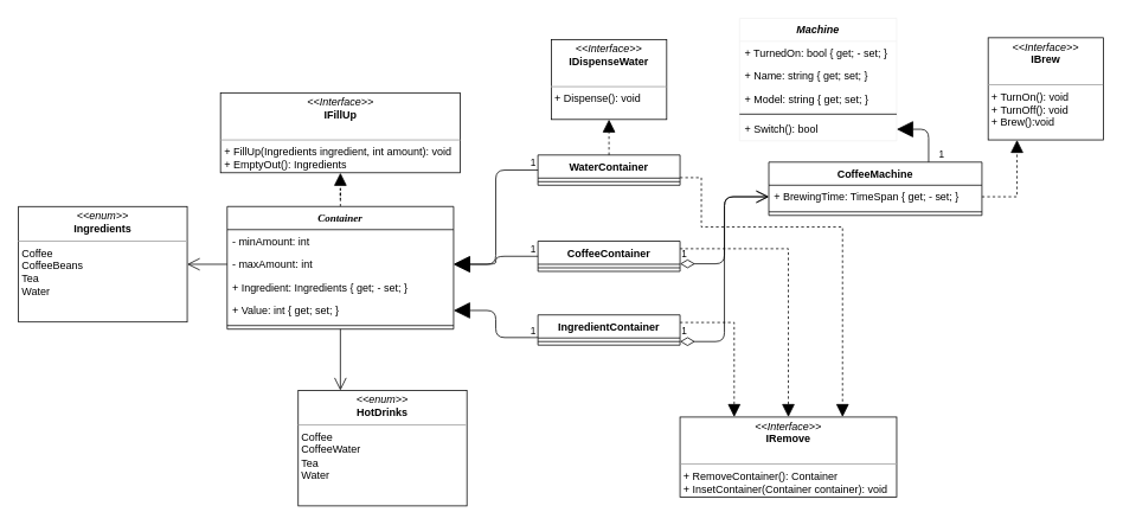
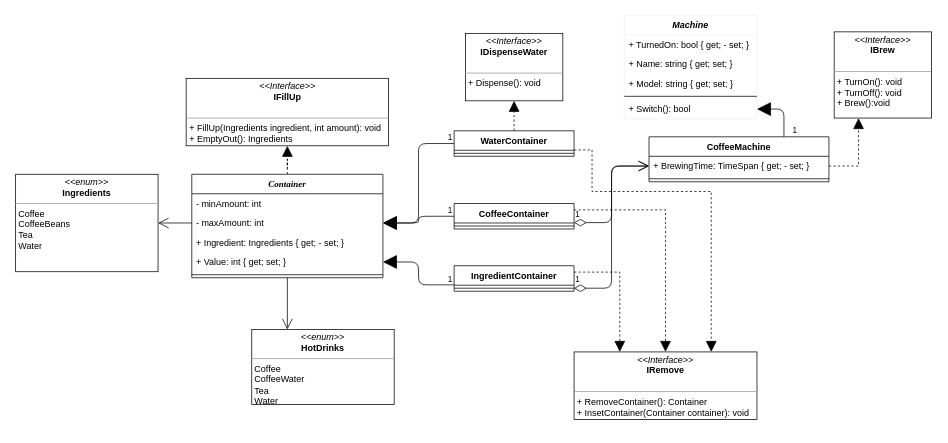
- <mxCell id="45" value="&lt;p style=&quot;margin: 0px ; margin-top: 4px ; text-align: center&quot;&gt;&lt;i&gt;&amp;lt;&amp;lt;enum&amp;gt;&amp;gt;&lt;/i&gt;&lt;br&gt;&lt;b&gt;HotDrinks&lt;/b&gt;&lt;/p&gt;&lt;hr size=&quot;1&quot;&gt;&lt;p style=&quot;margin: 0px ; margin-left: 4px&quot;&gt;Coffee&lt;/p&gt;&lt;p style=&quot;margin: 0px ; margin-left: 4px&quot;&gt;&lt;span&gt;CoffeeWater&lt;/span&gt;&lt;br&gt;&lt;/p&gt;&lt;p style=&quot;margin: 0px ; margin-left: 4px&quot;&gt;Tea&lt;/p&gt;&lt;p style=&quot;margin: 0px ; margin-left: 4px&quot;&gt;Water&lt;/p&gt;" style="verticalAlign=top;align=left;overflow=fill;fontSize=12;fontFamily=Helvetica;html=1;" vertex="1" parent="1"><mxGeometry x="335" y="439" width="190" height="130" as="geometry" /></mxCell>
+ <mxCell id="45" value="&lt;p style=&quot;margin: 0px ; margin-top: 4px ; text-align: center&quot;&gt;&lt;i&gt;&amp;lt;&amp;lt;enum&amp;gt;&amp;gt;&lt;/i&gt;&lt;br&gt;&lt;b&gt;HotDrinks&lt;/b&gt;&lt;/p&gt;&lt;hr size=&quot;1&quot;&gt;&lt;p style=&quot;margin: 0px ; margin-left: 4px&quot;&gt;Coffee&lt;/p&gt;&lt;p style=&quot;margin: 0px ; margin-left: 4px&quot;&gt;&lt;span&gt;CoffeeWater&lt;/span&gt;&lt;br&gt;&lt;/p&gt;&lt;p style=&quot;margin: 0px ; margin-left: 4px&quot;&gt;Tea&lt;/p&gt;&lt;p style=&quot;margin: 0px ; margin-left: 4px&quot;&gt;Water&lt;/p&gt;" style="verticalAlign=top;align=left;overflow=fill;fontSize=12;fontFamily=Helvetica;html=1;" vertex="1" parent="1"><mxGeometry x="335" y="439" width="190" height="100" as="geometry" /></mxCell>
